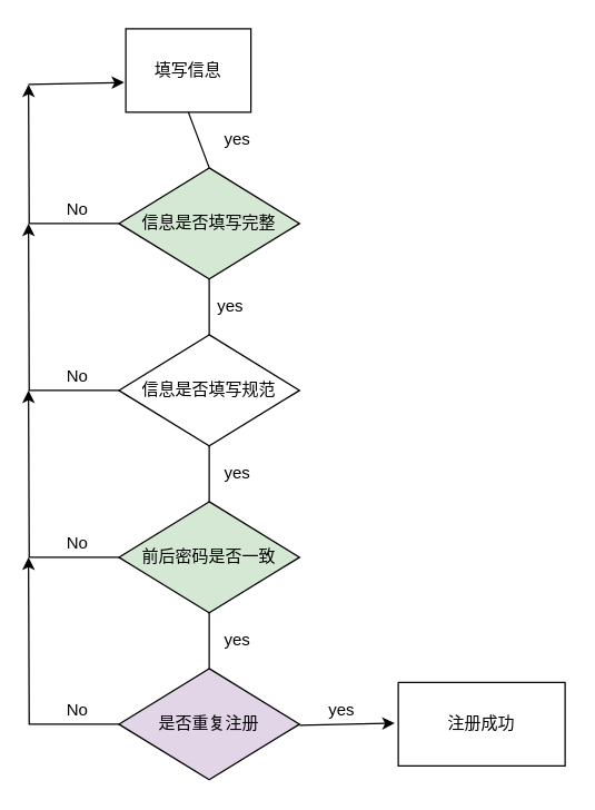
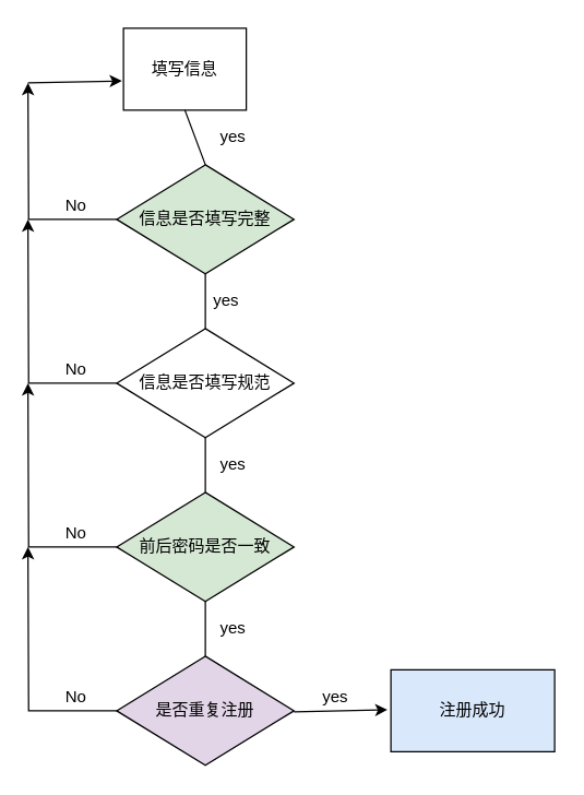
- <mxCell id="17" value="注册成功" style="rounded=0;whiteSpace=wrap;html=1;" parent="1" vertex="1"><mxGeometry x="286" y="490" width="120" height="60" as="geometry" /></mxCell>
+ <mxCell id="17" value="注册成功" style="rounded=0;whiteSpace=wrap;html=1;fillColor=#dae8fc;" parent="1" vertex="1"><mxGeometry x="286" y="490" width="120" height="60" as="geometry" /></mxCell>
